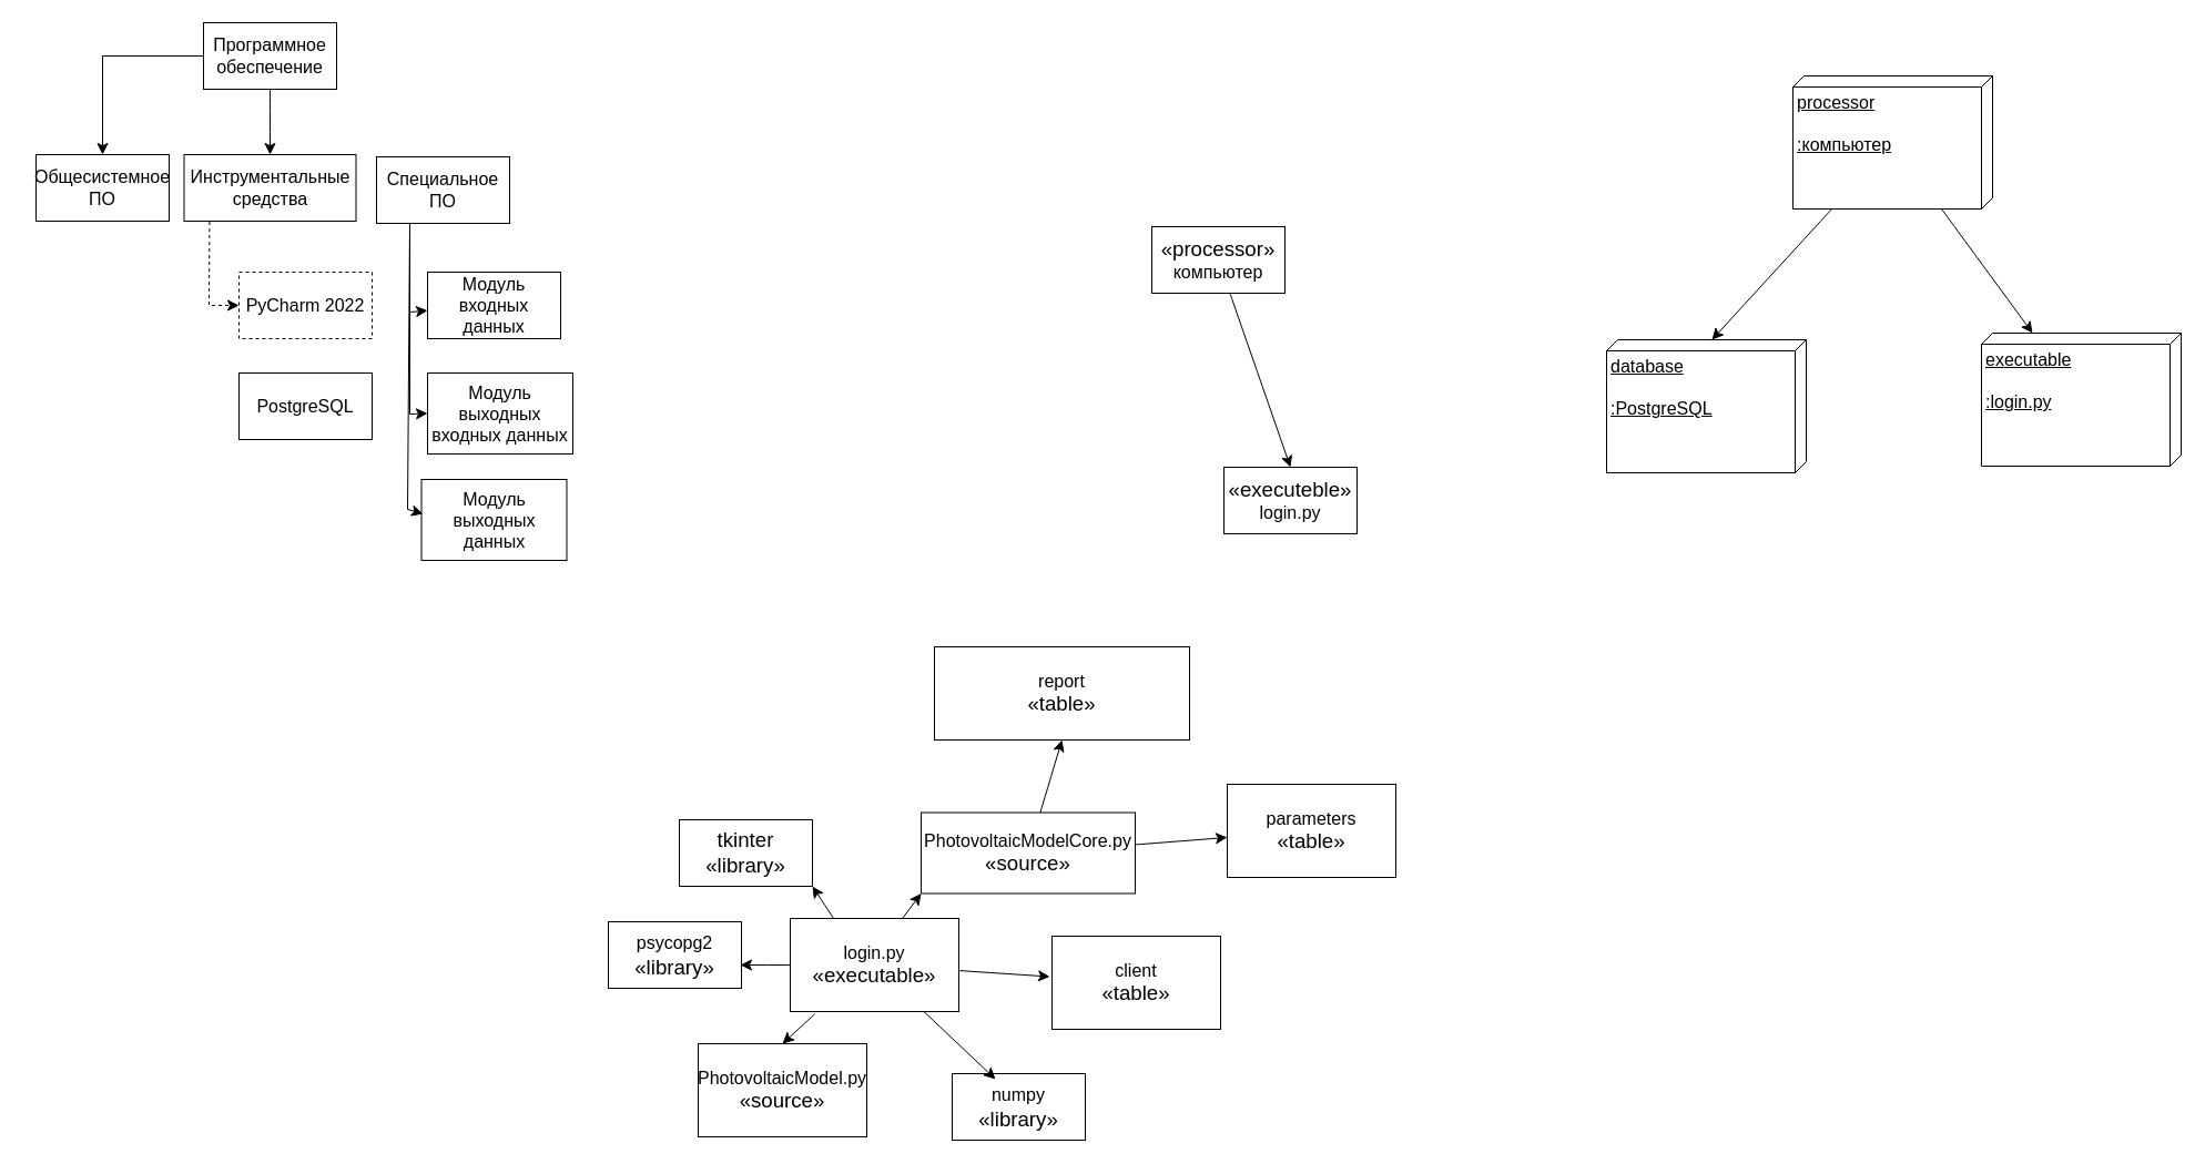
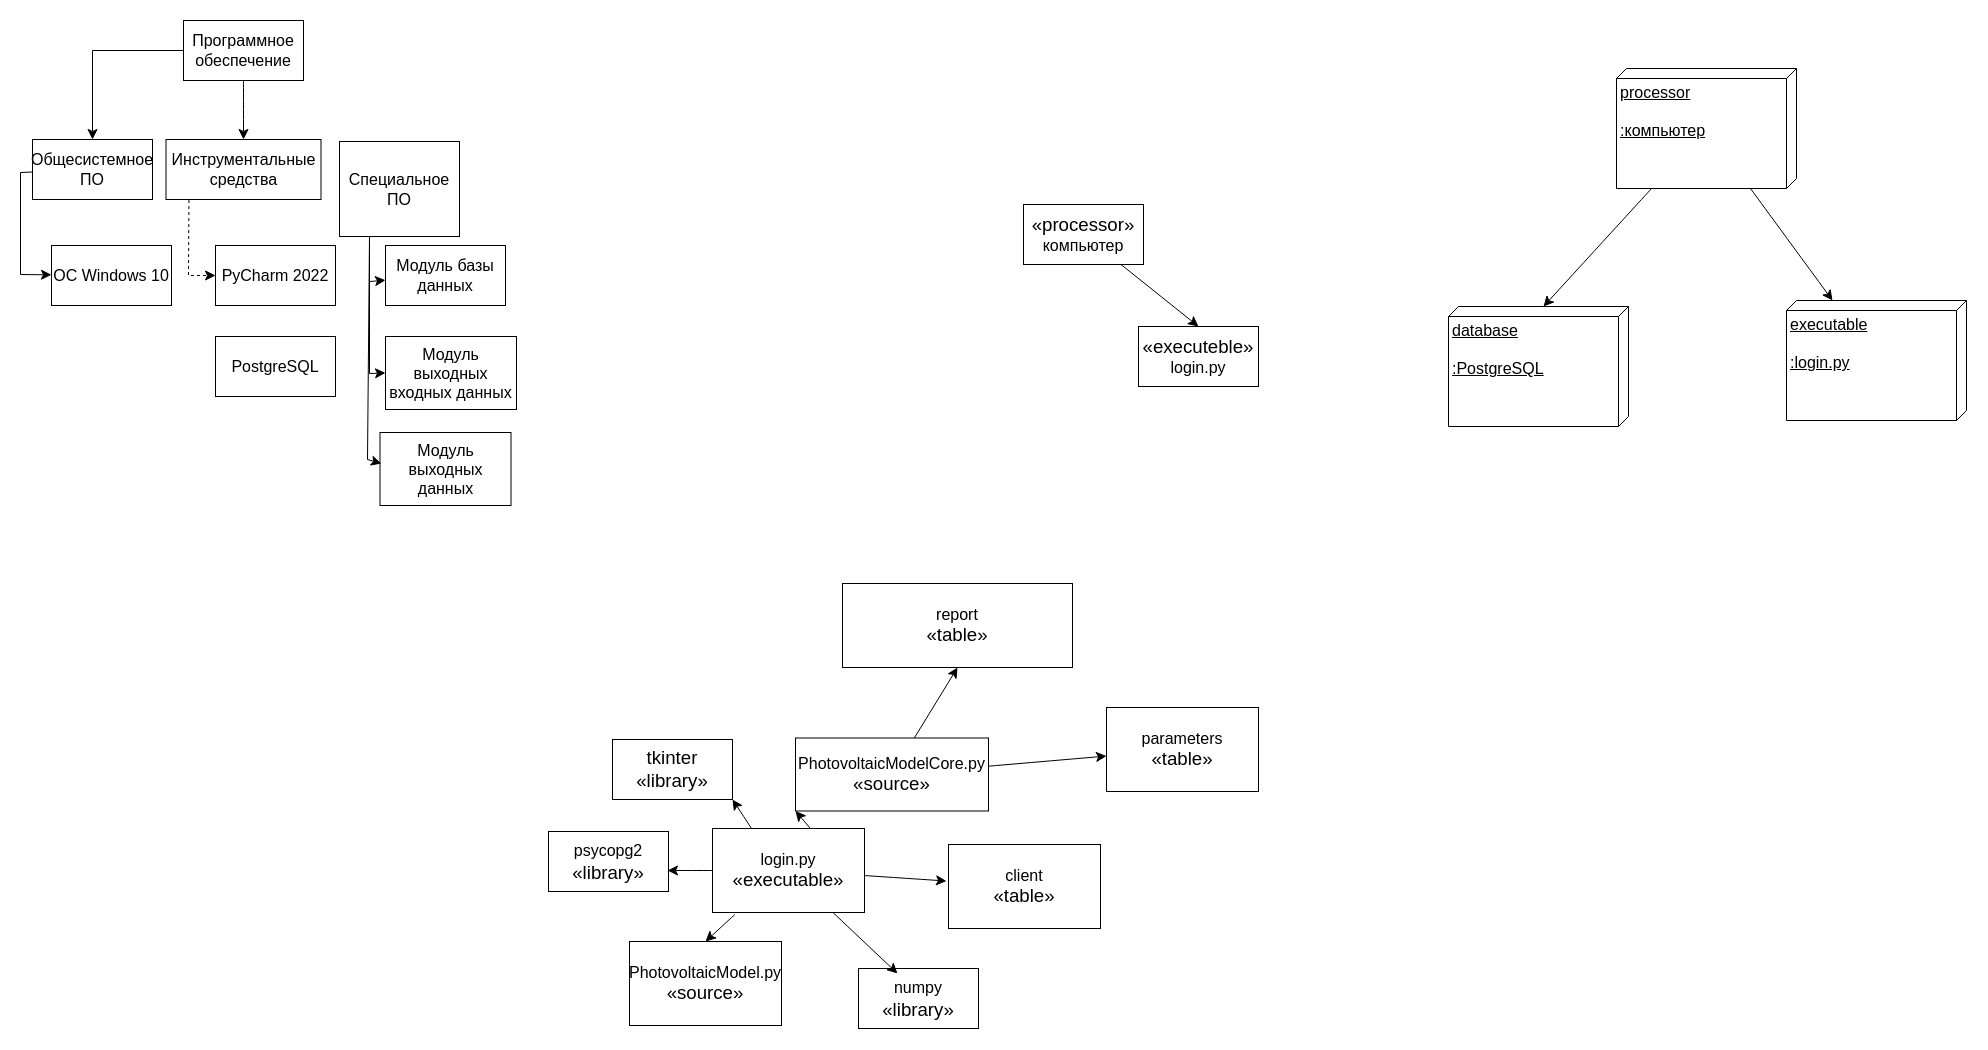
- <mxCell id="8" value="Специальное ПО" style="whiteSpace=wrap;html=1;fontSize=16;rounded=0;" parent="1" vertex="1"><mxGeometry x="339" y="141" width="120" height="60" as="geometry" /></mxCell>
+ <mxCell id="8" value="Специальное ПО" style="whiteSpace=wrap;html=1;fontSize=16;rounded=0;" parent="1" vertex="1"><mxGeometry x="339" y="141" width="120" height="95" as="geometry" /></mxCell>
+ <mxCell id="5" value="" style="edgeStyle=none;rounded=0;orthogonalLoop=1;jettySize=auto;html=1;fontSize=12;startSize=8;endSize=8;" parent="1" source="6" target="9" edge="1"><mxGeometry relative="1" as="geometry"><Array as="points"><mxPoint x="20" y="172" /><mxPoint x="20" y="274" /></Array></mxGeometry></mxCell>
- <mxCell id="26" value="&lt;span class=&quot;a&quot;&gt;&lt;span style=&quot;font-size:14.0pt;&lt;br/&gt;line-height:150%;mso-fareast-font-family:Calibri;mso-fareast-theme-font:minor-latin;&lt;br/&gt;mso-ansi-language:RU;mso-fareast-language:EN-US;mso-bidi-language:AR-SA&quot;&gt;«processor»&lt;br&gt;&lt;/span&gt;&lt;/span&gt;компьютер" style="rounded=0;whiteSpace=wrap;html=1;fontSize=16;" parent="1" vertex="1"><mxGeometry x="1038" y="204" width="120" height="60" as="geometry" /></mxCell>
+ <mxCell id="26" value="&lt;span class=&quot;a&quot;&gt;&lt;span style=&quot;font-size:14.0pt;&lt;br/&gt;line-height:150%;mso-fareast-font-family:Calibri;mso-fareast-theme-font:minor-latin;&lt;br/&gt;mso-ansi-language:RU;mso-fareast-language:EN-US;mso-bidi-language:AR-SA&quot;&gt;«processor»&lt;br&gt;&lt;/span&gt;&lt;/span&gt;компьютер" style="rounded=0;whiteSpace=wrap;html=1;fontSize=16;" parent="1" vertex="1"><mxGeometry x="1023" y="204" width="120" height="60" as="geometry" /></mxCell>
+ <mxCell id="9" value="ОС Windows 10" style="whiteSpace=wrap;html=1;fontSize=16;rounded=0;" parent="1" vertex="1"><mxGeometry x="51" y="245" width="120" height="60" as="geometry" /></mxCell>
- <mxCell id="11" value="PyCharm 2022" style="rounded=0;whiteSpace=wrap;html=1;fontSize=16;dashed=1;" parent="1" vertex="1"><mxGeometry x="215" y="245" width="120" height="60" as="geometry" /></mxCell>
+ <mxCell id="11" value="PyCharm 2022" style="rounded=0;whiteSpace=wrap;html=1;fontSize=16;" parent="1" vertex="1"><mxGeometry x="215" y="245" width="120" height="60" as="geometry" /></mxCell>
- <mxCell id="14" value="Модуль входных данных" style="rounded=0;whiteSpace=wrap;html=1;fontSize=16;" parent="1" vertex="1"><mxGeometry x="385" y="245" width="120" height="60" as="geometry" /></mxCell>
+ <mxCell id="14" value="Модуль базы данных" style="rounded=0;whiteSpace=wrap;html=1;fontSize=16;" parent="1" vertex="1"><mxGeometry x="385" y="245" width="120" height="60" as="geometry" /></mxCell>
- <mxCell id="27" value="&lt;span class=&quot;a&quot;&gt;&lt;span style=&quot;font-size:14.0pt;&lt;br/&gt;line-height:150%;mso-fareast-font-family:Calibri;mso-fareast-theme-font:minor-latin;&lt;br/&gt;mso-ansi-language:RU;mso-fareast-language:EN-US;mso-bidi-language:AR-SA&quot;&gt;«executeble»&lt;br&gt;&lt;/span&gt;&lt;/span&gt;login.py" style="rounded=0;whiteSpace=wrap;html=1;fontSize=16;" parent="1" vertex="1"><mxGeometry x="1103" y="421" width="120" height="60" as="geometry" /></mxCell>
+ <mxCell id="27" value="&lt;span class=&quot;a&quot;&gt;&lt;span style=&quot;font-size:14.0pt;&lt;br/&gt;line-height:150%;mso-fareast-font-family:Calibri;mso-fareast-theme-font:minor-latin;&lt;br/&gt;mso-ansi-language:RU;mso-fareast-language:EN-US;mso-bidi-language:AR-SA&quot;&gt;«executeble»&lt;br&gt;&lt;/span&gt;&lt;/span&gt;login.py" style="rounded=0;whiteSpace=wrap;html=1;fontSize=16;" parent="1" vertex="1"><mxGeometry x="1138" y="326" width="120" height="60" as="geometry" /></mxCell>
- <mxCell id="23" value="&lt;span class=&quot;a&quot;&gt;PhotovoltaicModelCore.py&lt;br&gt;&lt;span style=&quot;font-size:14.0pt;&lt;br/&gt;line-height:150%;mso-fareast-font-family:Calibri;mso-fareast-theme-font:minor-latin;&lt;br/&gt;mso-ansi-language:RU;mso-fareast-language:EN-US;mso-bidi-language:AR-SA&quot;&gt;«source»&lt;/span&gt;&lt;/span&gt;" style="rounded=0;whiteSpace=wrap;html=1;fontSize=16;" parent="1" vertex="1"><mxGeometry x="830" y="732.5" width="193" height="73" as="geometry" /></mxCell>
+ <mxCell id="23" value="&lt;span class=&quot;a&quot;&gt;PhotovoltaicModelCore.py&lt;br&gt;&lt;span style=&quot;font-size:14.0pt;&lt;br/&gt;line-height:150%;mso-fareast-font-family:Calibri;mso-fareast-theme-font:minor-latin;&lt;br/&gt;mso-ansi-language:RU;mso-fareast-language:EN-US;mso-bidi-language:AR-SA&quot;&gt;«source»&lt;/span&gt;&lt;/span&gt;" style="rounded=0;whiteSpace=wrap;html=1;fontSize=16;" parent="1" vertex="1"><mxGeometry x="795" y="737.5" width="193" height="73" as="geometry" /></mxCell>
